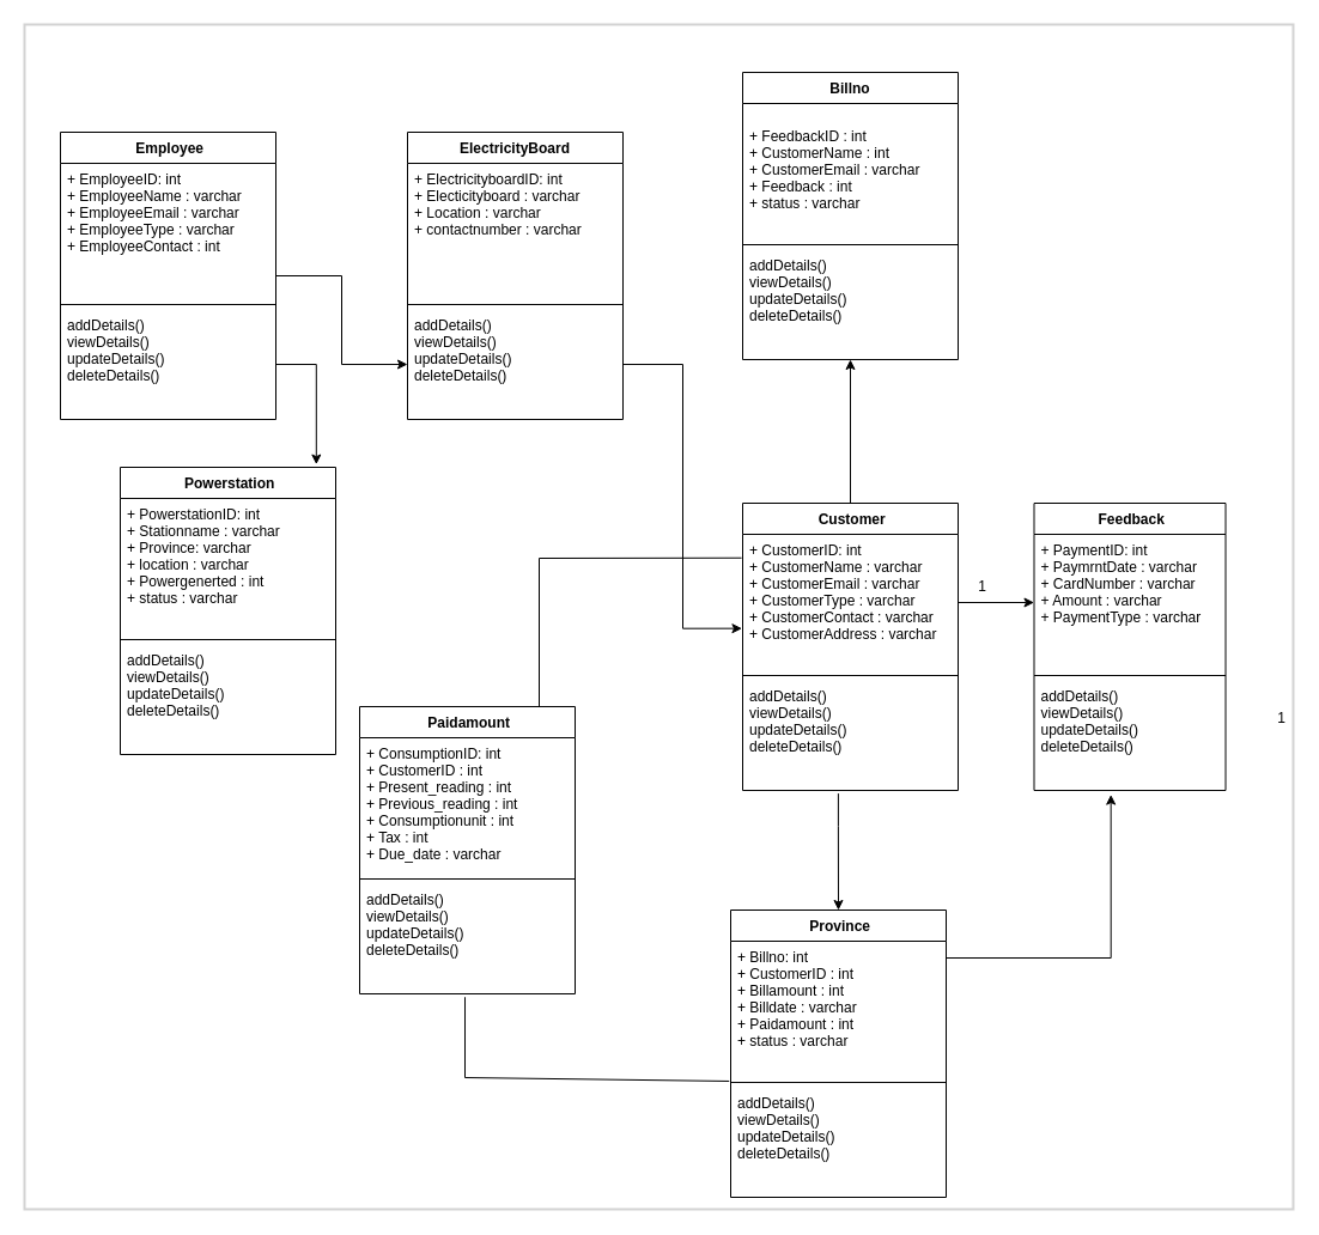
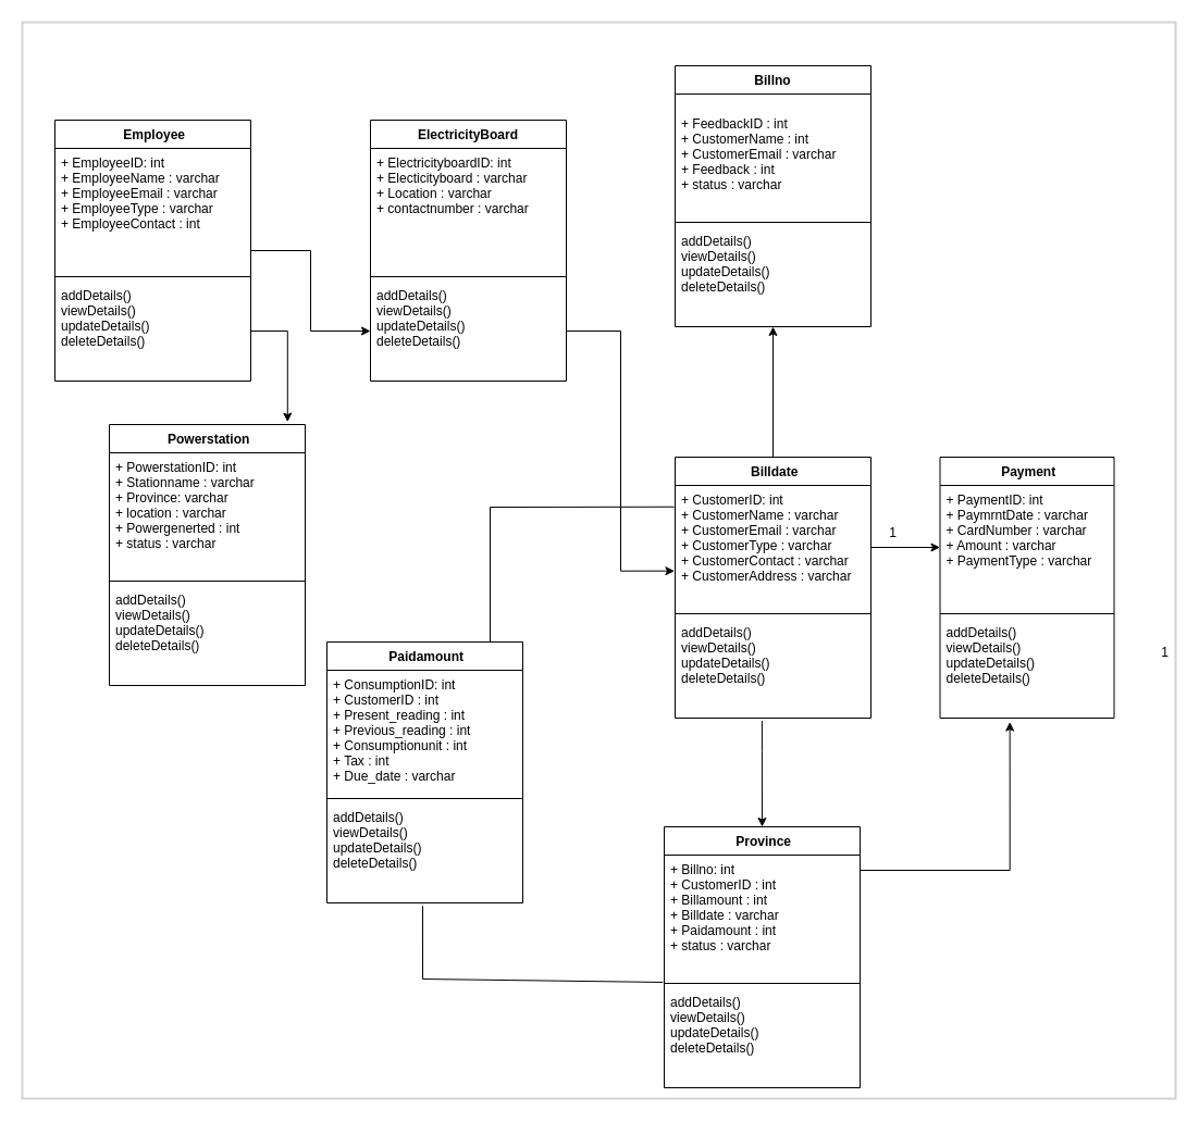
- <mxCell id="3" value=" Customer" style="swimlane;fontStyle=1;align=center;verticalAlign=top;childLayout=stackLayout;horizontal=1;startSize=26;horizontalStack=0;resizeParent=1;resizeParentMax=0;resizeLast=0;collapsible=1;marginBottom=0;" parent="1" vertex="1"><mxGeometry x="620" y="420" width="180" height="240" as="geometry" /></mxCell>
+ <mxCell id="3" value=" Billdate" style="swimlane;fontStyle=1;align=center;verticalAlign=top;childLayout=stackLayout;horizontal=1;startSize=26;horizontalStack=0;resizeParent=1;resizeParentMax=0;resizeLast=0;collapsible=1;marginBottom=0;" parent="1" vertex="1"><mxGeometry x="620" y="420" width="180" height="240" as="geometry" /></mxCell>
- <mxCell id="7" value=" Feedback" style="swimlane;fontStyle=1;align=center;verticalAlign=top;childLayout=stackLayout;horizontal=1;startSize=26;horizontalStack=0;resizeParent=1;resizeParentMax=0;resizeLast=0;collapsible=1;marginBottom=0;" parent="1" vertex="1"><mxGeometry x="863.5" y="420" width="160" height="240" as="geometry" /></mxCell>
+ <mxCell id="7" value=" Payment" style="swimlane;fontStyle=1;align=center;verticalAlign=top;childLayout=stackLayout;horizontal=1;startSize=26;horizontalStack=0;resizeParent=1;resizeParentMax=0;resizeLast=0;collapsible=1;marginBottom=0;" parent="1" vertex="1"><mxGeometry x="863.5" y="420" width="160" height="240" as="geometry" /></mxCell>
